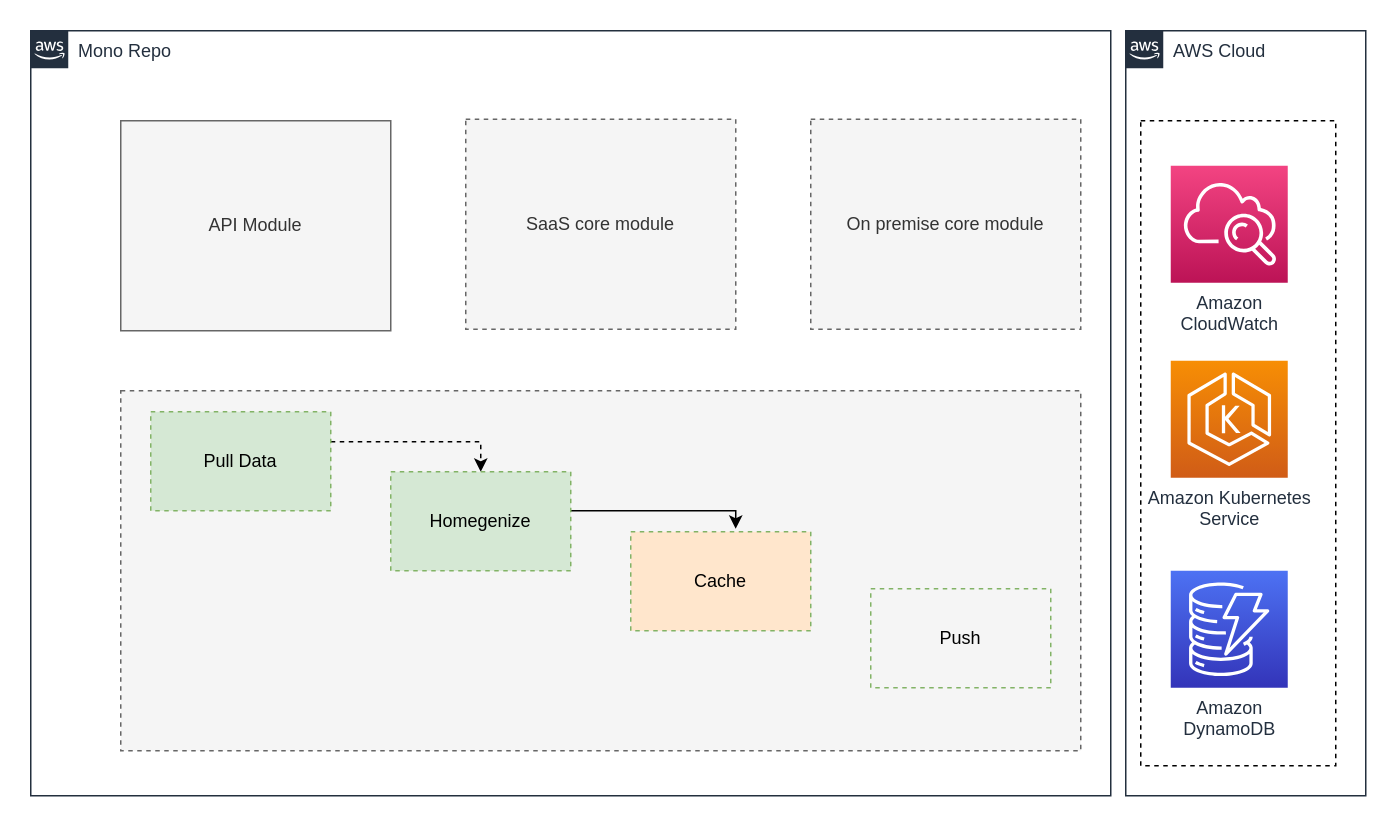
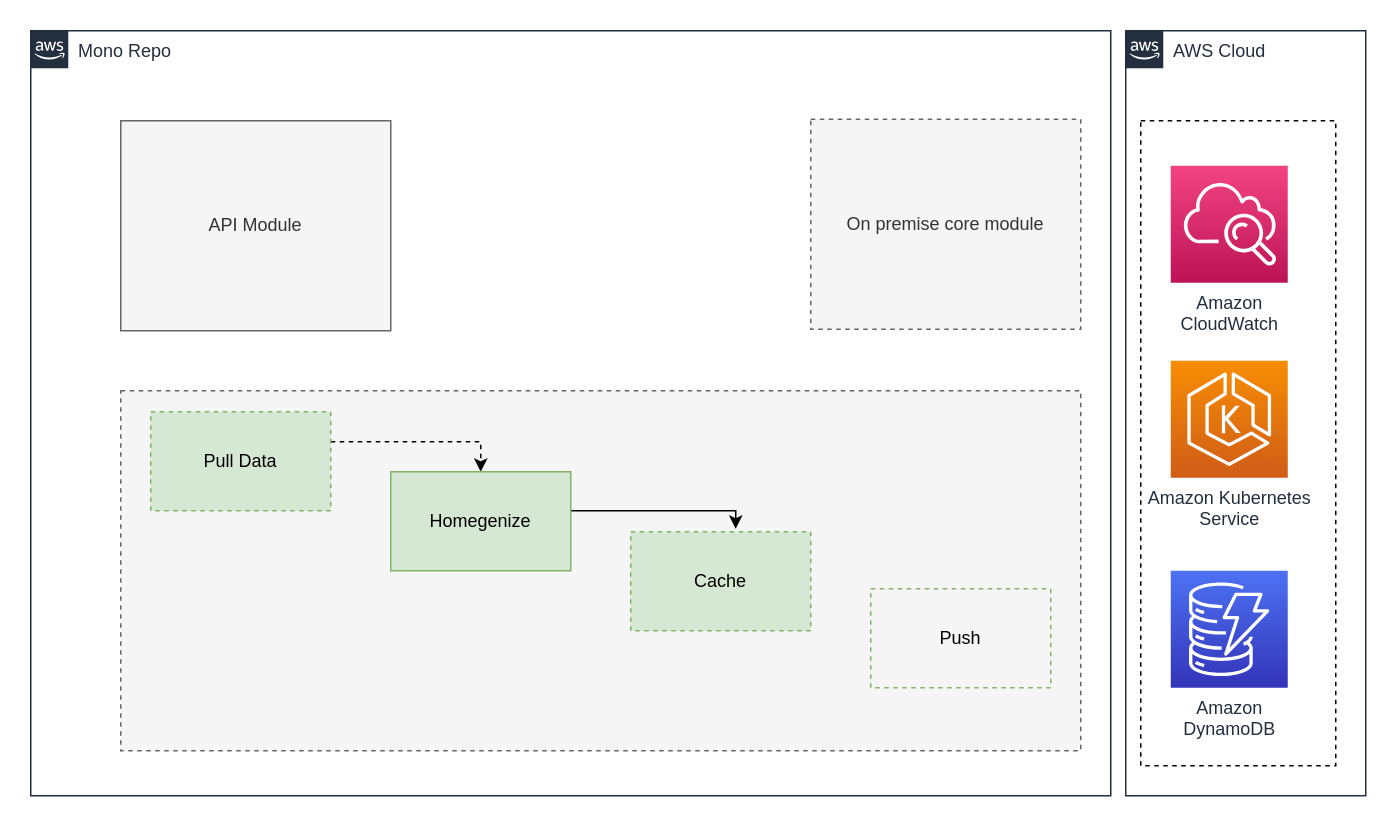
- <mxCell id="9" value="SaaS core module" style="rounded=0;whiteSpace=wrap;html=1;labelBackgroundColor=none;fillColor=#f5f5f5;dashed=1;strokeColor=#666666;fontColor=#333333;" vertex="1" parent="1"><mxGeometry x="310" y="79" width="180" height="140" as="geometry" /></mxCell>
- <mxCell id="15" value="Homegenize" style="rounded=0;whiteSpace=wrap;html=1;labelBackgroundColor=none;fillColor=#d5e8d4;dashed=1;strokeColor=#82b366;" vertex="1" parent="1"><mxGeometry x="260" y="314" width="120" height="66" as="geometry" /></mxCell>
+ <mxCell id="15" value="Homegenize" style="rounded=0;whiteSpace=wrap;html=1;labelBackgroundColor=none;fillColor=#d5e8d4;dashed=0;strokeColor=#82b366;" vertex="1" parent="1"><mxGeometry x="260" y="314" width="120" height="66" as="geometry" /></mxCell>
- <mxCell id="16" value="Cache" style="rounded=0;whiteSpace=wrap;html=1;labelBackgroundColor=none;fillColor=#ffe6cc;dashed=1;strokeColor=#82b366;" vertex="1" parent="1"><mxGeometry x="420" y="354" width="120" height="66" as="geometry" /></mxCell>
+ <mxCell id="16" value="Cache" style="rounded=0;whiteSpace=wrap;html=1;labelBackgroundColor=none;fillColor=#d5e8d4;dashed=1;strokeColor=#82b366;" vertex="1" parent="1"><mxGeometry x="420" y="354" width="120" height="66" as="geometry" /></mxCell>
